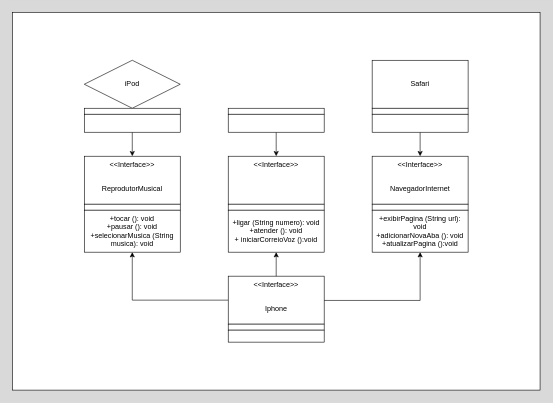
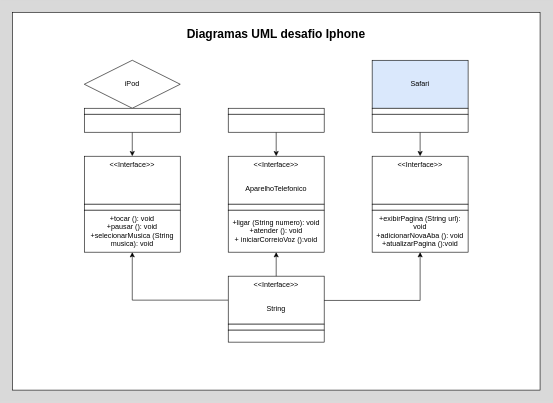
+ <mxCell id="25" value="Diagramas UML desafio Iphone" style="text;strokeColor=none;align=center;fillColor=none;html=1;verticalAlign=middle;whiteSpace=wrap;rounded=0;fontSize=20;fontStyle=1" parent="1" vertex="1"><mxGeometry x="20" y="40" width="880" height="30" as="geometry" /></mxCell>
- <mxCell id="37" value="Safari" style="rounded=0;whiteSpace=wrap;html=1;" parent="1" vertex="1"><mxGeometry x="620" y="100" width="160" height="80" as="geometry" /></mxCell>
+ <mxCell id="37" value="Safari" style="rounded=0;whiteSpace=wrap;html=1;fillColor=#dae8fc;" parent="1" vertex="1"><mxGeometry x="620" y="100" width="160" height="80" as="geometry" /></mxCell>
- <mxCell id="13" value="ReprodutorMusical" style="text;strokeColor=none;align=center;fillColor=none;html=1;verticalAlign=middle;whiteSpace=wrap;rounded=0;" parent="1" vertex="1"><mxGeometry x="140" y="290" width="160" height="50" as="geometry" /></mxCell>
+ <mxCell id="16" value="AparelhoTelefonico" style="text;strokeColor=none;align=center;fillColor=none;html=1;verticalAlign=middle;whiteSpace=wrap;rounded=0;" parent="1" vertex="1"><mxGeometry x="380" y="290" width="160" height="50" as="geometry" /></mxCell>
- <mxCell id="17" value="NavegadorInternet" style="text;strokeColor=none;align=center;fillColor=none;html=1;verticalAlign=middle;whiteSpace=wrap;rounded=0;" parent="1" vertex="1"><mxGeometry x="620" y="290" width="160" height="50" as="geometry" /></mxCell>
- <mxCell id="9" value="Iphone" style="text;strokeColor=none;align=center;fillColor=none;html=1;verticalAlign=middle;whiteSpace=wrap;rounded=0;" parent="1" vertex="1"><mxGeometry x="380" y="490" width="160" height="50" as="geometry" /></mxCell>
+ <mxCell id="9" value="String" style="text;strokeColor=none;align=center;fillColor=none;html=1;verticalAlign=middle;whiteSpace=wrap;rounded=0;" parent="1" vertex="1"><mxGeometry x="380" y="490" width="160" height="50" as="geometry" /></mxCell>
